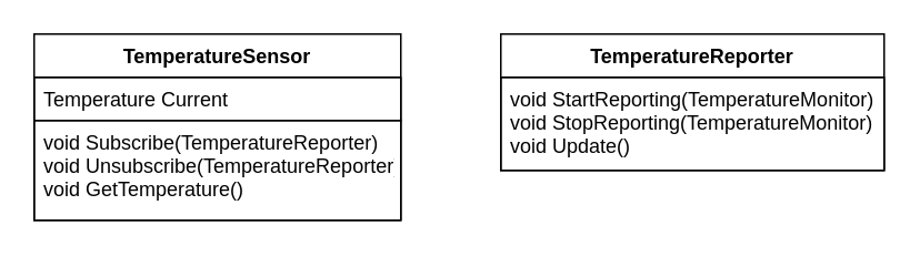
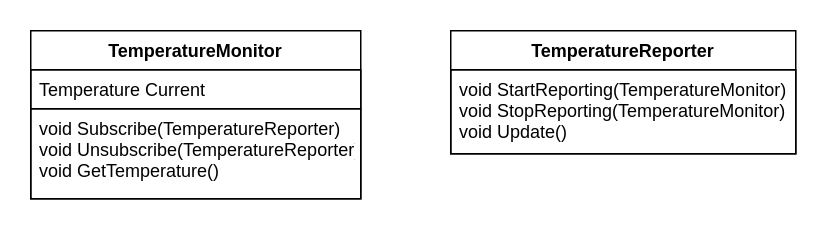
- <mxCell id="2" value="TemperatureSensor" style="swimlane;fontStyle=1;align=center;verticalAlign=top;childLayout=stackLayout;horizontal=1;startSize=26;horizontalStack=0;resizeParent=1;resizeParentMax=0;resizeLast=0;collapsible=1;marginBottom=0;fillColor=none;strokeColor=#000000;fontColor=#000000;labelBackgroundColor=#ffffff;" vertex="1" parent="1"><mxGeometry x="20" y="20" width="220" height="112" as="geometry" /></mxCell>
+ <mxCell id="2" value="TemperatureMonitor" style="swimlane;fontStyle=1;align=center;verticalAlign=top;childLayout=stackLayout;horizontal=1;startSize=26;horizontalStack=0;resizeParent=1;resizeParentMax=0;resizeLast=0;collapsible=1;marginBottom=0;fillColor=none;strokeColor=#000000;fontColor=#000000;labelBackgroundColor=#ffffff;" vertex="1" parent="1"><mxGeometry x="20" y="20" width="220" height="112" as="geometry" /></mxCell>
